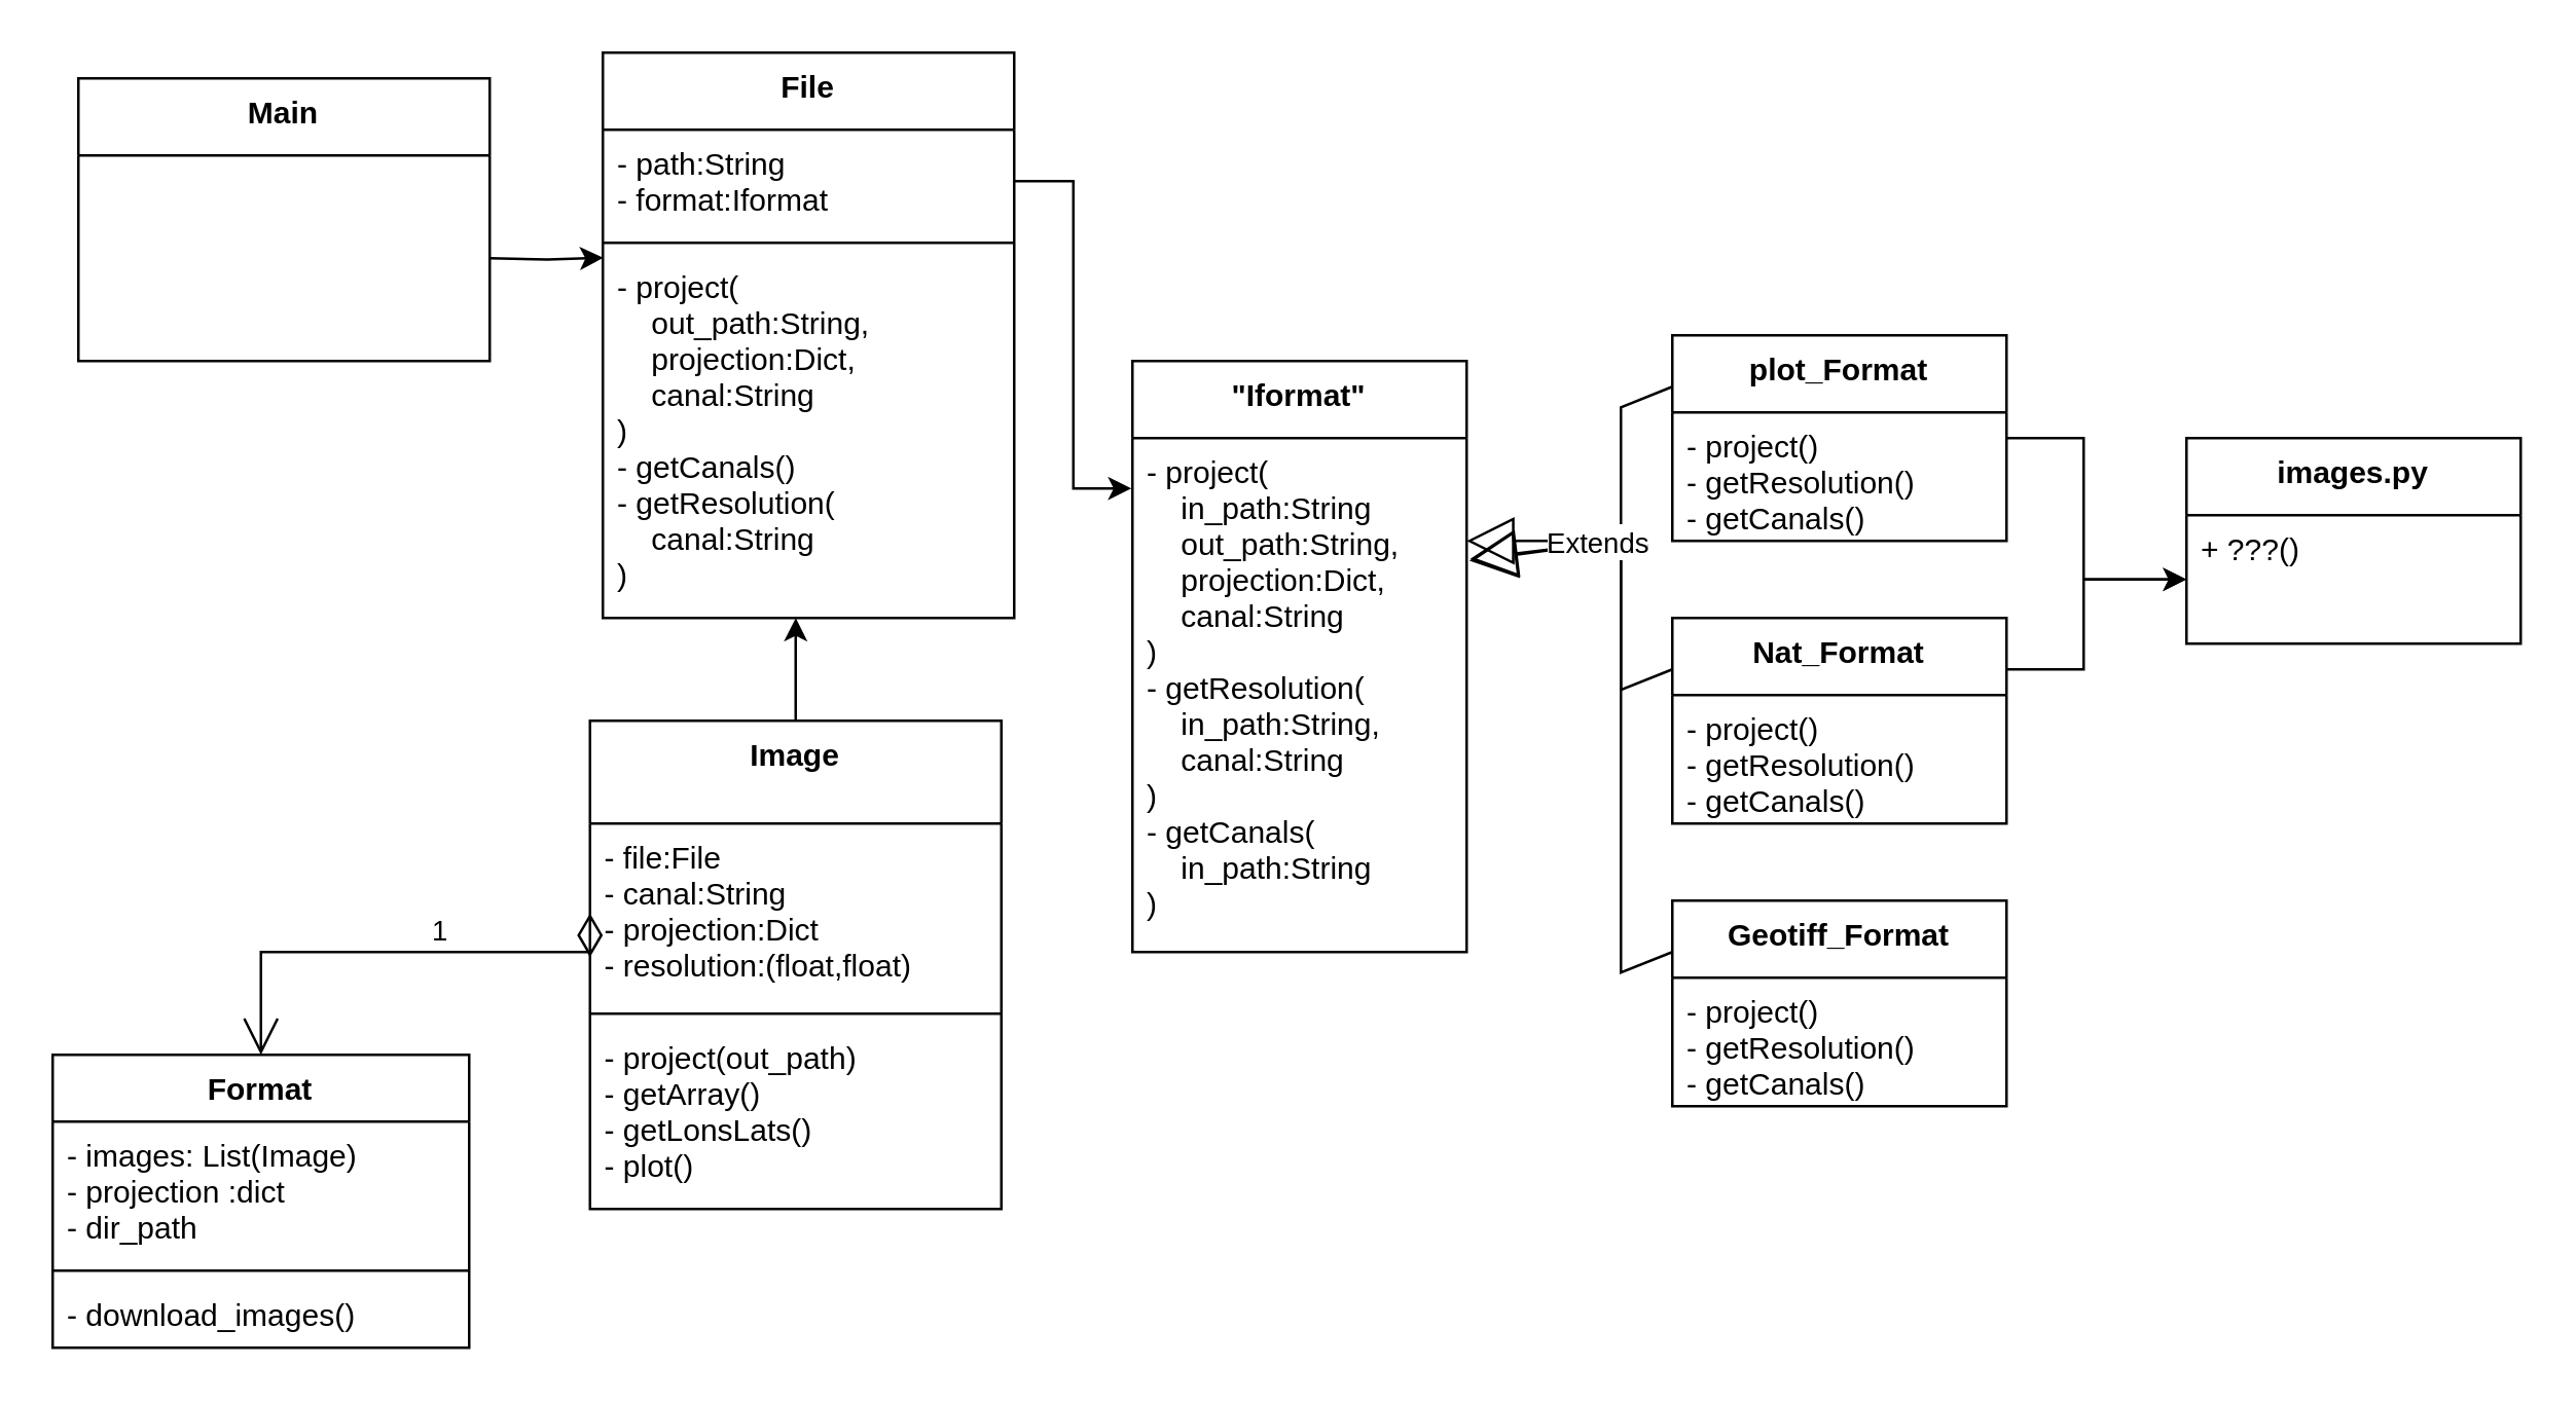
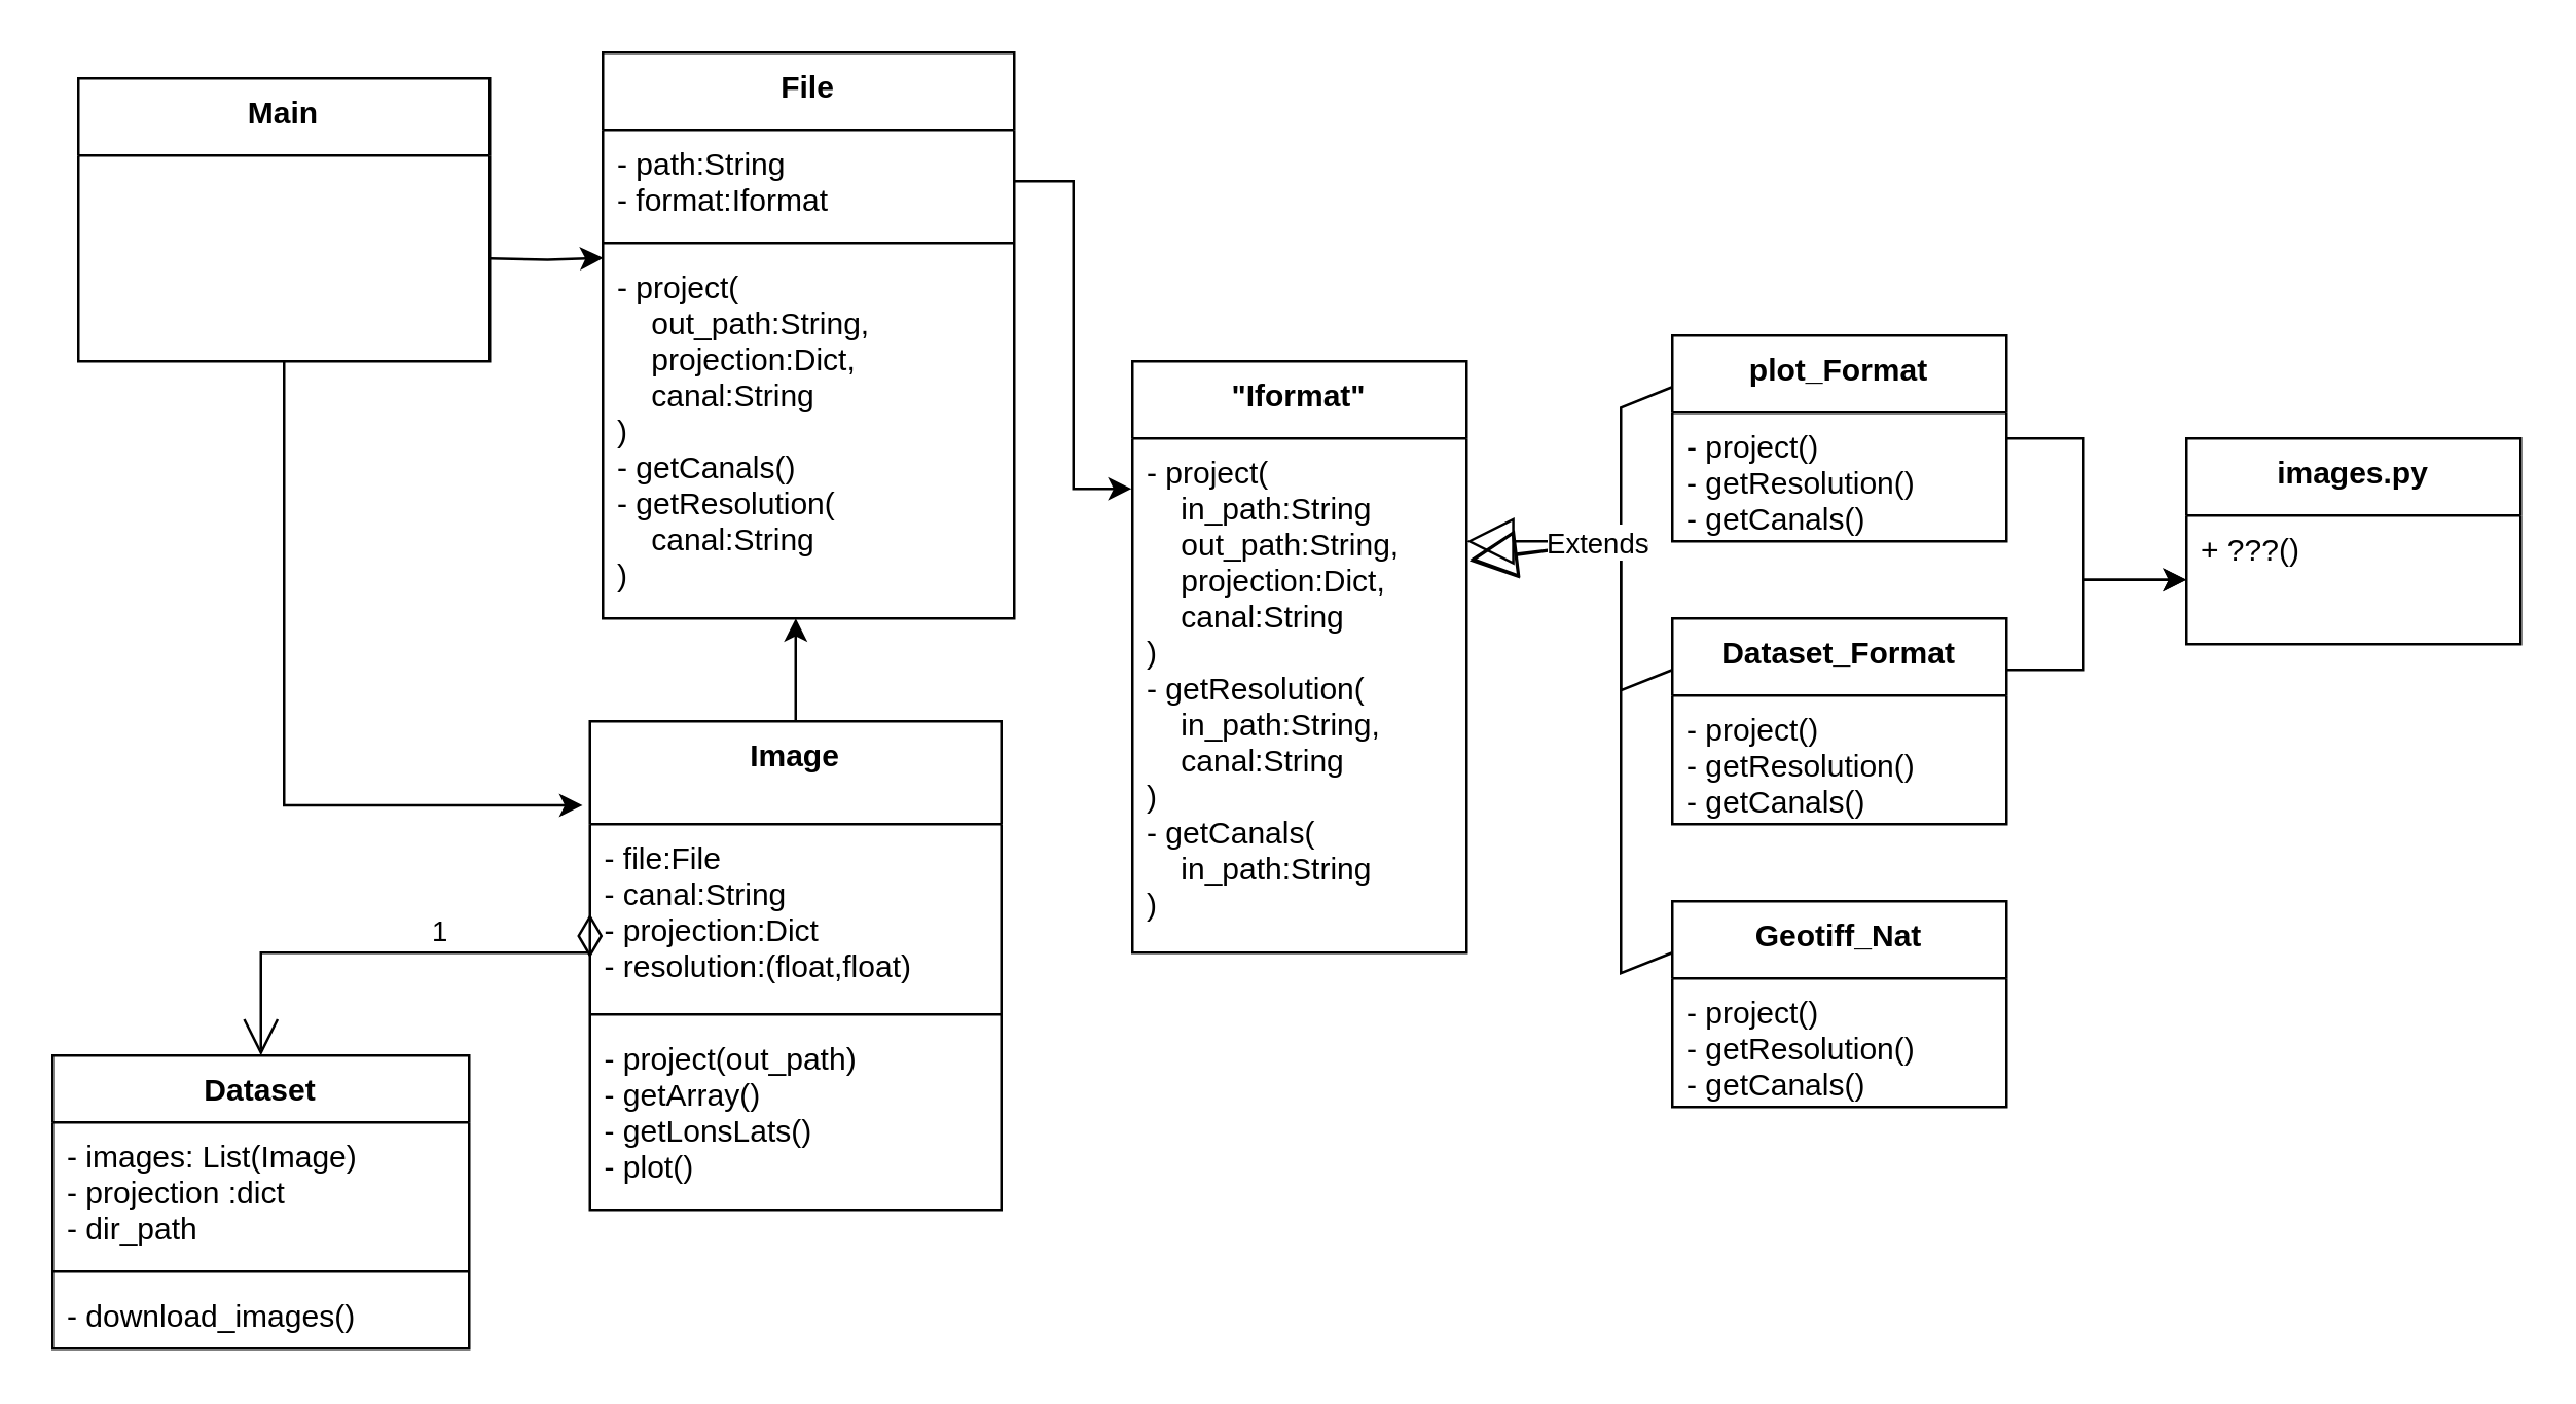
- <mxCell id="6" value="Nat_Format" style="swimlane;fontStyle=1;align=center;verticalAlign=top;childLayout=stackLayout;horizontal=1;startSize=30;horizontalStack=0;resizeParent=1;resizeParentMax=0;resizeLast=0;collapsible=1;marginBottom=0;" vertex="1" parent="1"><mxGeometry x="650" y="240" width="130" height="80" as="geometry" /></mxCell>
+ <mxCell id="6" value="Dataset_Format" style="swimlane;fontStyle=1;align=center;verticalAlign=top;childLayout=stackLayout;horizontal=1;startSize=30;horizontalStack=0;resizeParent=1;resizeParentMax=0;resizeLast=0;collapsible=1;marginBottom=0;" vertex="1" parent="1"><mxGeometry x="650" y="240" width="130" height="80" as="geometry" /></mxCell>
+ <mxCell id="32" style="edgeStyle=orthogonalEdgeStyle;rounded=0;orthogonalLoop=1;jettySize=auto;html=1;entryX=-0.018;entryY=0.172;entryDx=0;entryDy=0;entryPerimeter=0;" edge="1" parent="1" source="33" target="21"><mxGeometry relative="1" as="geometry"><Array as="points"><mxPoint x="110" y="313" /></Array></mxGeometry></mxCell>
- <mxCell id="15" value="Geotiff_Format" style="swimlane;fontStyle=1;align=center;verticalAlign=top;childLayout=stackLayout;horizontal=1;startSize=30;horizontalStack=0;resizeParent=1;resizeParentMax=0;resizeLast=0;collapsible=1;marginBottom=0;" vertex="1" parent="1"><mxGeometry x="650" y="350" width="130" height="80" as="geometry" /></mxCell>
+ <mxCell id="15" value="Geotiff_Nat" style="swimlane;fontStyle=1;align=center;verticalAlign=top;childLayout=stackLayout;horizontal=1;startSize=30;horizontalStack=0;resizeParent=1;resizeParentMax=0;resizeLast=0;collapsible=1;marginBottom=0;" vertex="1" parent="1"><mxGeometry x="650" y="350" width="130" height="80" as="geometry" /></mxCell>
- <mxCell id="10" value="Format" style="swimlane;fontStyle=1;align=center;verticalAlign=top;childLayout=stackLayout;horizontal=1;startSize=26;horizontalStack=0;resizeParent=1;resizeParentMax=0;resizeLast=0;collapsible=1;marginBottom=0;" vertex="1" parent="1"><mxGeometry x="20" y="410" width="162" height="114" as="geometry" /></mxCell>
+ <mxCell id="10" value="Dataset" style="swimlane;fontStyle=1;align=center;verticalAlign=top;childLayout=stackLayout;horizontal=1;startSize=26;horizontalStack=0;resizeParent=1;resizeParentMax=0;resizeLast=0;collapsible=1;marginBottom=0;" vertex="1" parent="1"><mxGeometry x="20" y="410" width="162" height="114" as="geometry" /></mxCell>
